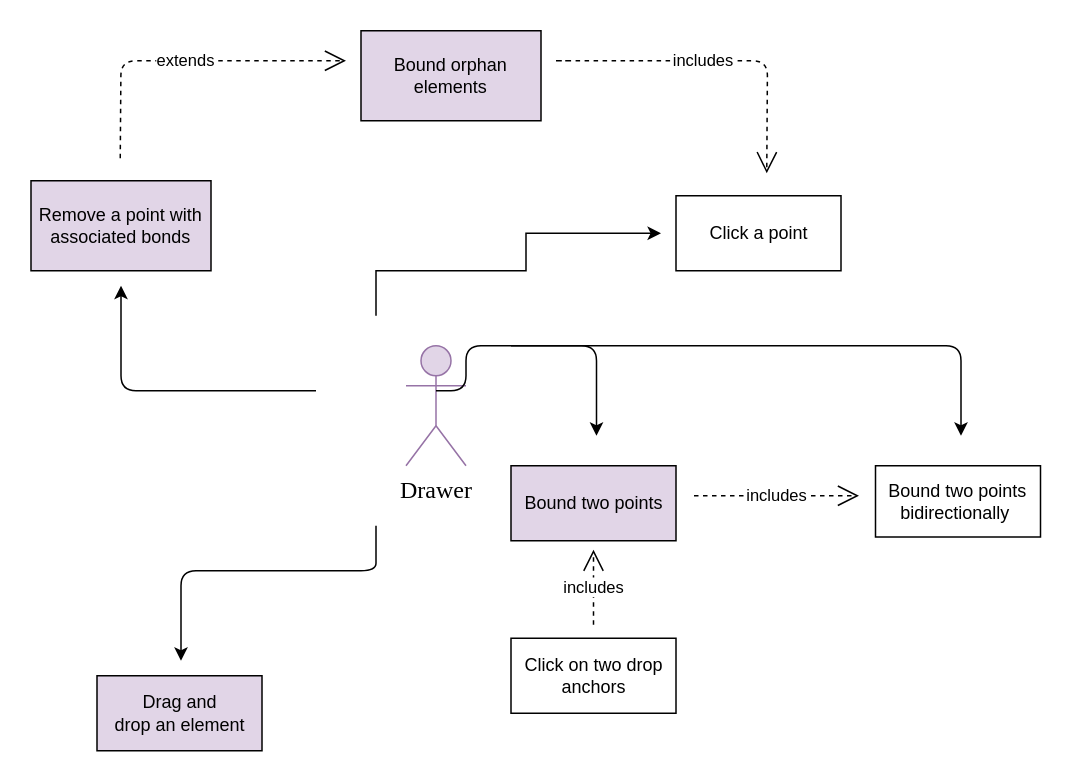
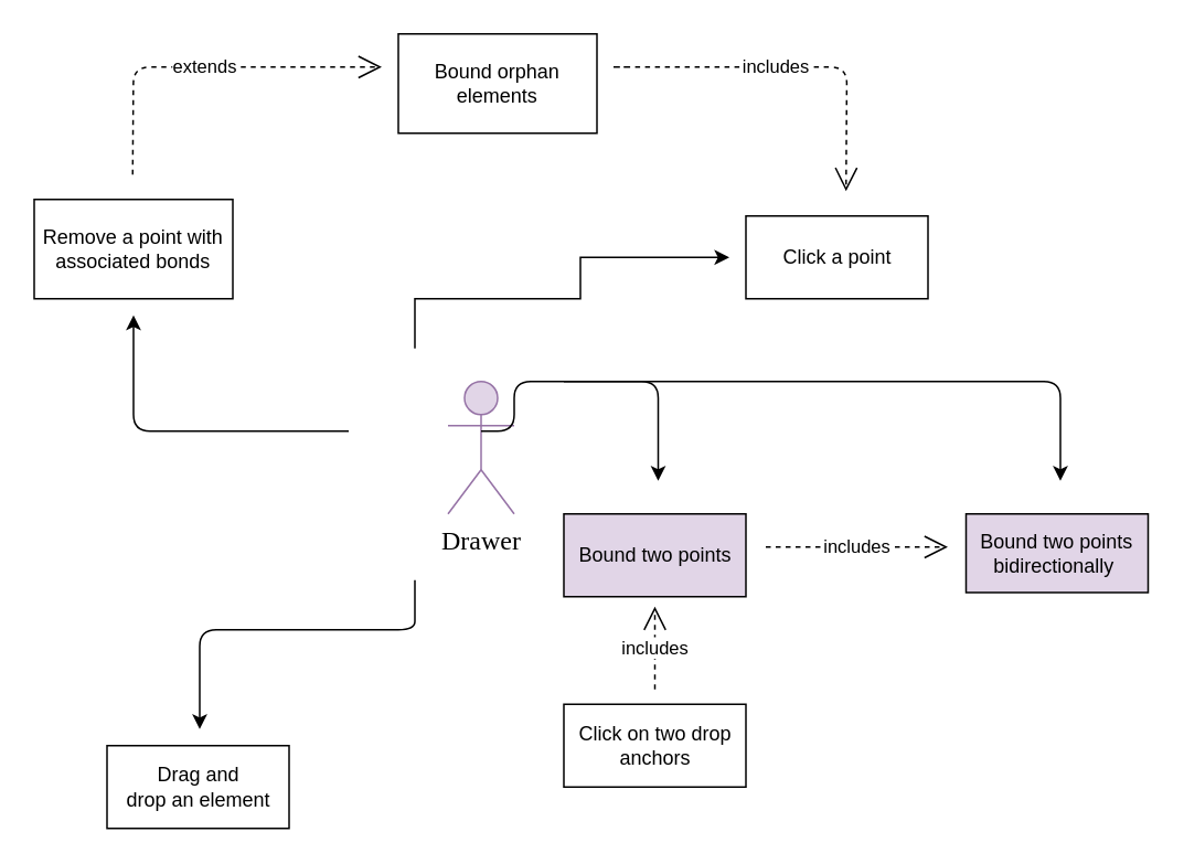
- <mxCell id="13" value="Bound orphan elements" style="rounded=0;whiteSpace=wrap;html=1;fillColor=#e1d5e7;" vertex="1" parent="1"><mxGeometry x="240" y="20" width="120" height="60" as="geometry" /></mxCell>
+ <mxCell id="13" value="Bound orphan elements" style="rounded=0;whiteSpace=wrap;html=1;" vertex="1" parent="1"><mxGeometry x="240" y="20" width="120" height="60" as="geometry" /></mxCell>
- <mxCell id="11" value="Remove a point with&lt;br&gt;associated bonds" style="rounded=0;whiteSpace=wrap;html=1;fillColor=#e1d5e7;" vertex="1" parent="1"><mxGeometry x="20" y="120" width="120" height="60" as="geometry" /></mxCell>
+ <mxCell id="11" value="Remove a point with&lt;br&gt;associated bonds" style="rounded=0;whiteSpace=wrap;html=1;" vertex="1" parent="1"><mxGeometry x="20" y="120" width="120" height="60" as="geometry" /></mxCell>
- <mxCell id="16" value="Bound two points bidirectionally&amp;nbsp;" style="rounded=0;whiteSpace=wrap;html=1;" vertex="1" parent="1"><mxGeometry x="583" y="310" width="110" height="47.5" as="geometry" /></mxCell>
+ <mxCell id="16" value="Bound two points bidirectionally&amp;nbsp;" style="rounded=0;whiteSpace=wrap;html=1;fillColor=#e1d5e7;" vertex="1" parent="1"><mxGeometry x="583" y="310" width="110" height="47.5" as="geometry" /></mxCell>
- <mxCell id="9" value="Drag and&lt;br&gt;drop an element" style="html=1;fillColor=#e1d5e7;" parent="1" vertex="1"><mxGeometry x="64" y="450" width="110" height="50" as="geometry" /></mxCell>
+ <mxCell id="9" value="Drag and&lt;br&gt;drop an element" style="html=1;" parent="1" vertex="1"><mxGeometry x="64" y="450" width="110" height="50" as="geometry" /></mxCell>
